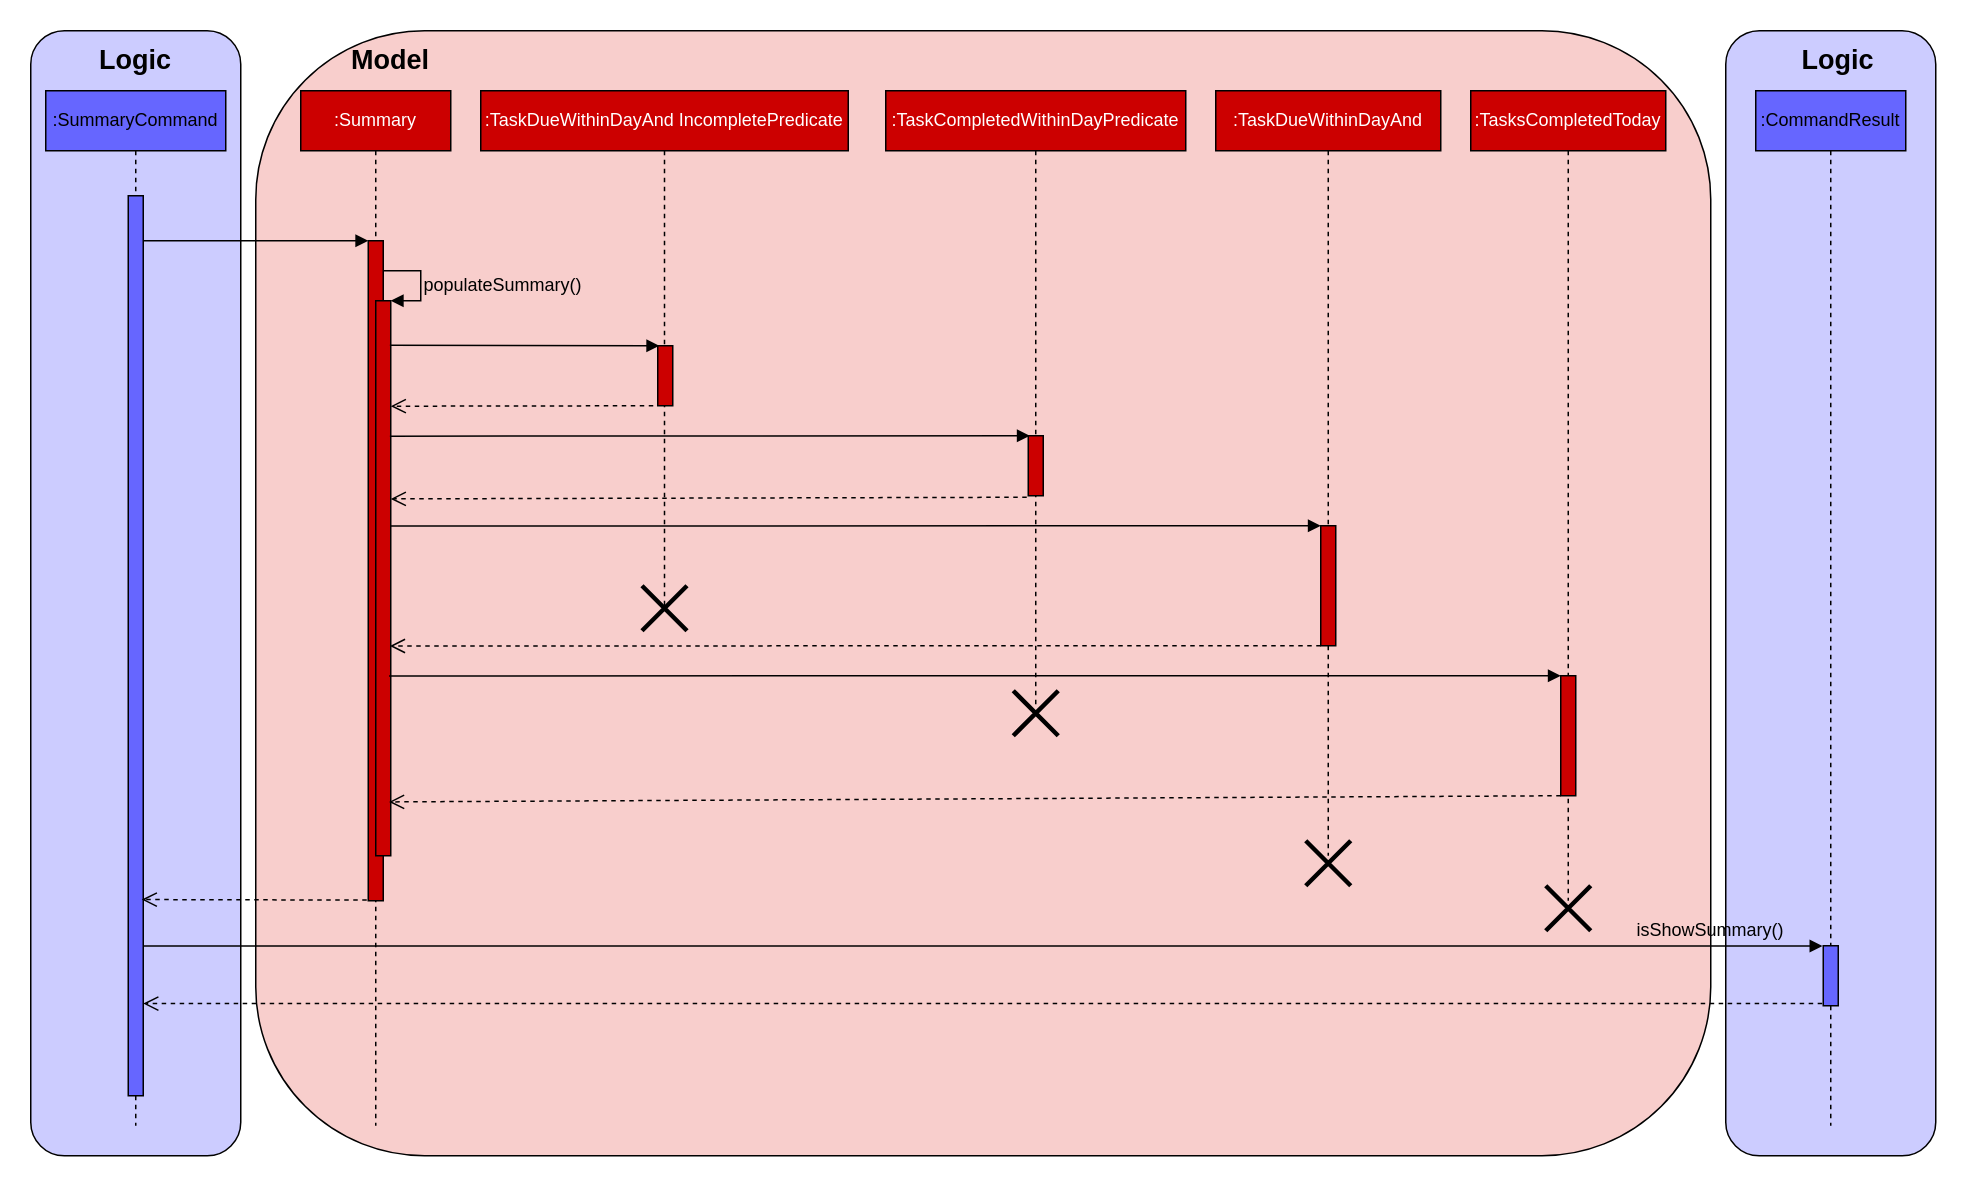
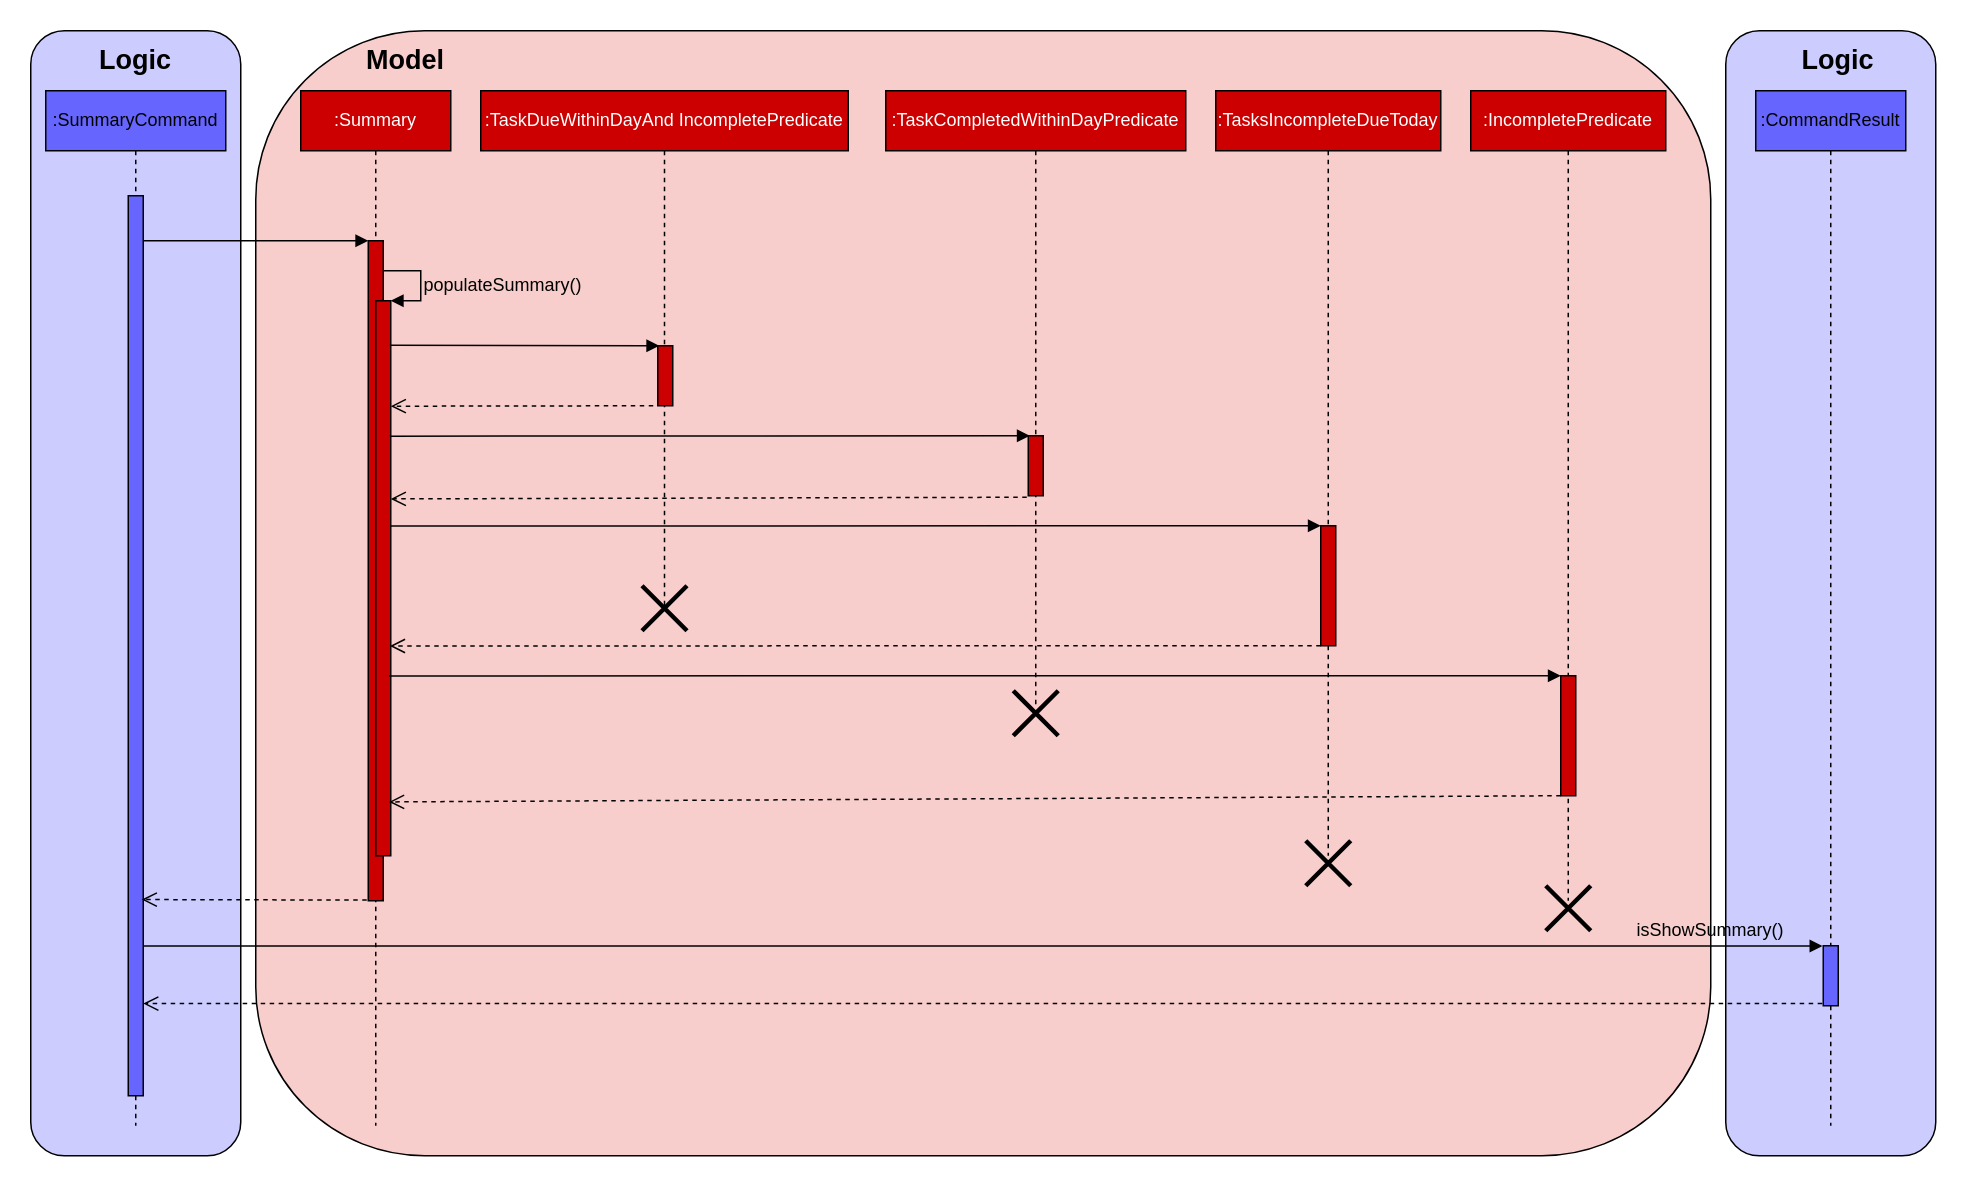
- <mxCell id="36" value="&lt;b&gt;&lt;font style=&quot;font-size: 18px&quot;&gt;Model&lt;/font&gt;&lt;/b&gt;" style="text;html=1;strokeColor=none;fillColor=none;align=center;verticalAlign=middle;whiteSpace=wrap;rounded=0;" parent="1" vertex="1"><mxGeometry x="240" y="30" width="40" height="20" as="geometry" /></mxCell>
+ <mxCell id="36" value="&lt;b&gt;&lt;font style=&quot;font-size: 18px&quot;&gt;Model&lt;/font&gt;&lt;/b&gt;" style="text;html=1;strokeColor=none;fillColor=none;align=center;verticalAlign=middle;whiteSpace=wrap;rounded=0;" parent="1" vertex="1"><mxGeometry x="250" y="30" width="40" height="20" as="geometry" /></mxCell>
- <mxCell id="16" value="&lt;font color=&quot;#ffffff&quot;&gt;:TaskDueWithinDayAnd&lt;/font&gt;" style="shape=umlLifeline;perimeter=lifelinePerimeter;whiteSpace=wrap;html=1;container=1;collapsible=0;recursiveResize=0;outlineConnect=0;fillColor=#CC0000;" parent="1" vertex="1"><mxGeometry x="810" y="60" width="150" height="510" as="geometry" /></mxCell>
+ <mxCell id="16" value="&lt;font color=&quot;#ffffff&quot;&gt;:TasksIncompleteDueToday&lt;/font&gt;" style="shape=umlLifeline;perimeter=lifelinePerimeter;whiteSpace=wrap;html=1;container=1;collapsible=0;recursiveResize=0;outlineConnect=0;fillColor=#CC0000;" parent="1" vertex="1"><mxGeometry x="810" y="60" width="150" height="510" as="geometry" /></mxCell>
- <mxCell id="19" value="&lt;font color=&quot;#ffffff&quot;&gt;:TasksCompletedToday&lt;/font&gt;" style="shape=umlLifeline;perimeter=lifelinePerimeter;whiteSpace=wrap;html=1;container=1;collapsible=0;recursiveResize=0;outlineConnect=0;fillColor=#CC0000;" parent="1" vertex="1"><mxGeometry x="980" y="60" width="130" height="540" as="geometry" /></mxCell>
+ <mxCell id="19" value="&lt;font color=&quot;#ffffff&quot;&gt;:IncompletePredicate&lt;/font&gt;" style="shape=umlLifeline;perimeter=lifelinePerimeter;whiteSpace=wrap;html=1;container=1;collapsible=0;recursiveResize=0;outlineConnect=0;fillColor=#CC0000;" parent="1" vertex="1"><mxGeometry x="980" y="60" width="130" height="540" as="geometry" /></mxCell>
